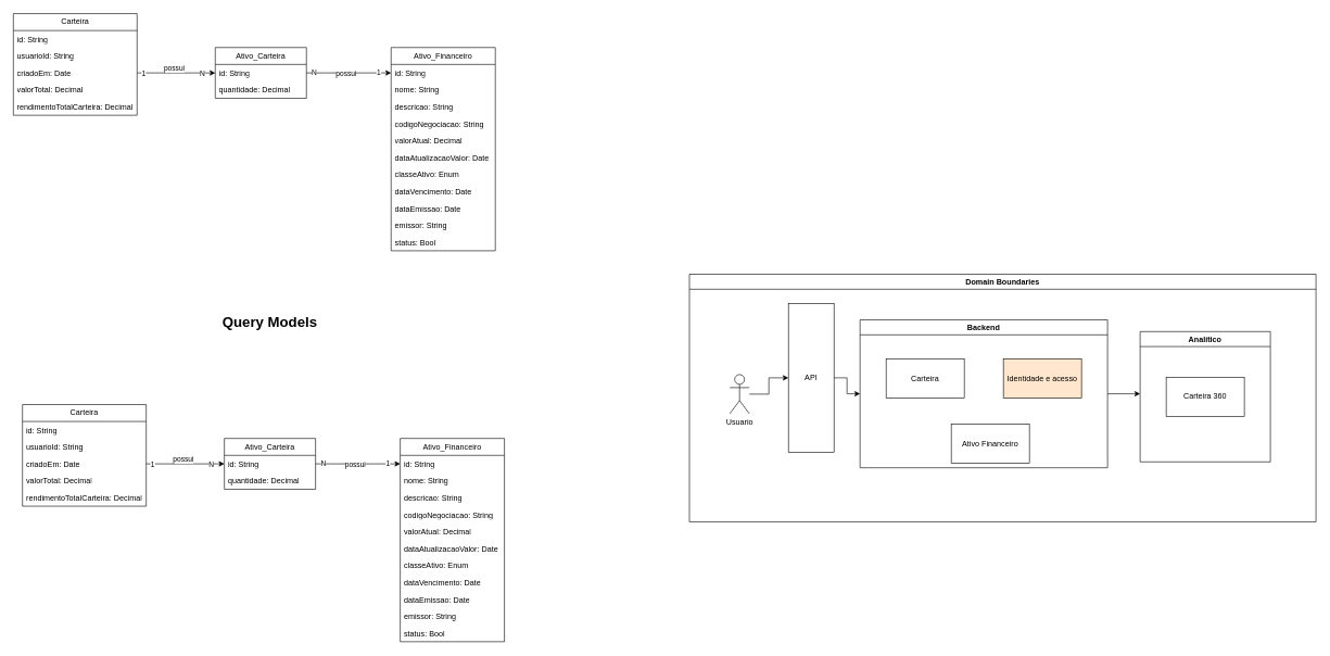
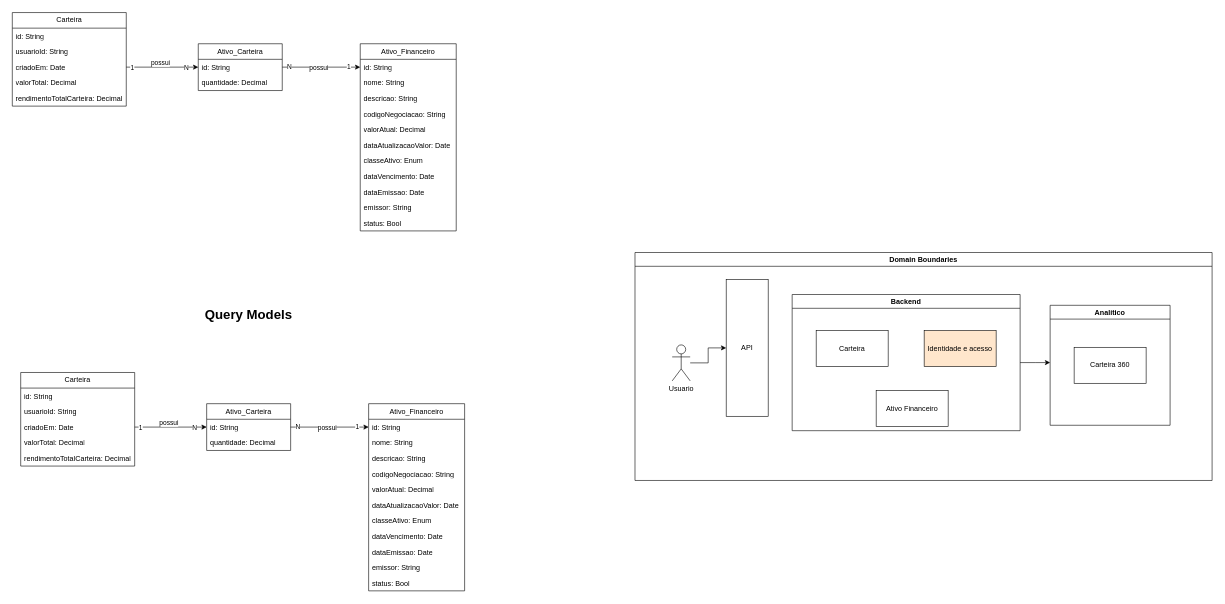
- <mxCell id="60" value="&lt;b&gt;&lt;font style=&quot;font-size: 22px;&quot;&gt;Query Models&lt;/font&gt;&lt;/b&gt;" style="text;html=1;strokeColor=none;fillColor=none;align=center;verticalAlign=middle;whiteSpace=wrap;rounded=0;" parent="1" vertex="1"><mxGeometry x="324" y="480" width="180" height="30" as="geometry" /></mxCell>
+ <mxCell id="60" value="&lt;b&gt;&lt;font style=&quot;font-size: 22px;&quot;&gt;Query Models&lt;/font&gt;&lt;/b&gt;" style="text;html=1;strokeColor=none;fillColor=none;align=center;verticalAlign=middle;whiteSpace=wrap;rounded=0;" parent="1" vertex="1"><mxGeometry x="324" y="510" width="180" height="30" as="geometry" /></mxCell>
- <mxCell id="70" style="edgeStyle=orthogonalEdgeStyle;rounded=0;orthogonalLoop=1;jettySize=auto;html=1;entryX=0;entryY=0.5;entryDx=0;entryDy=0;" edge="1" parent="1" source="71" target="62"><mxGeometry relative="1" as="geometry" /></mxCell>
